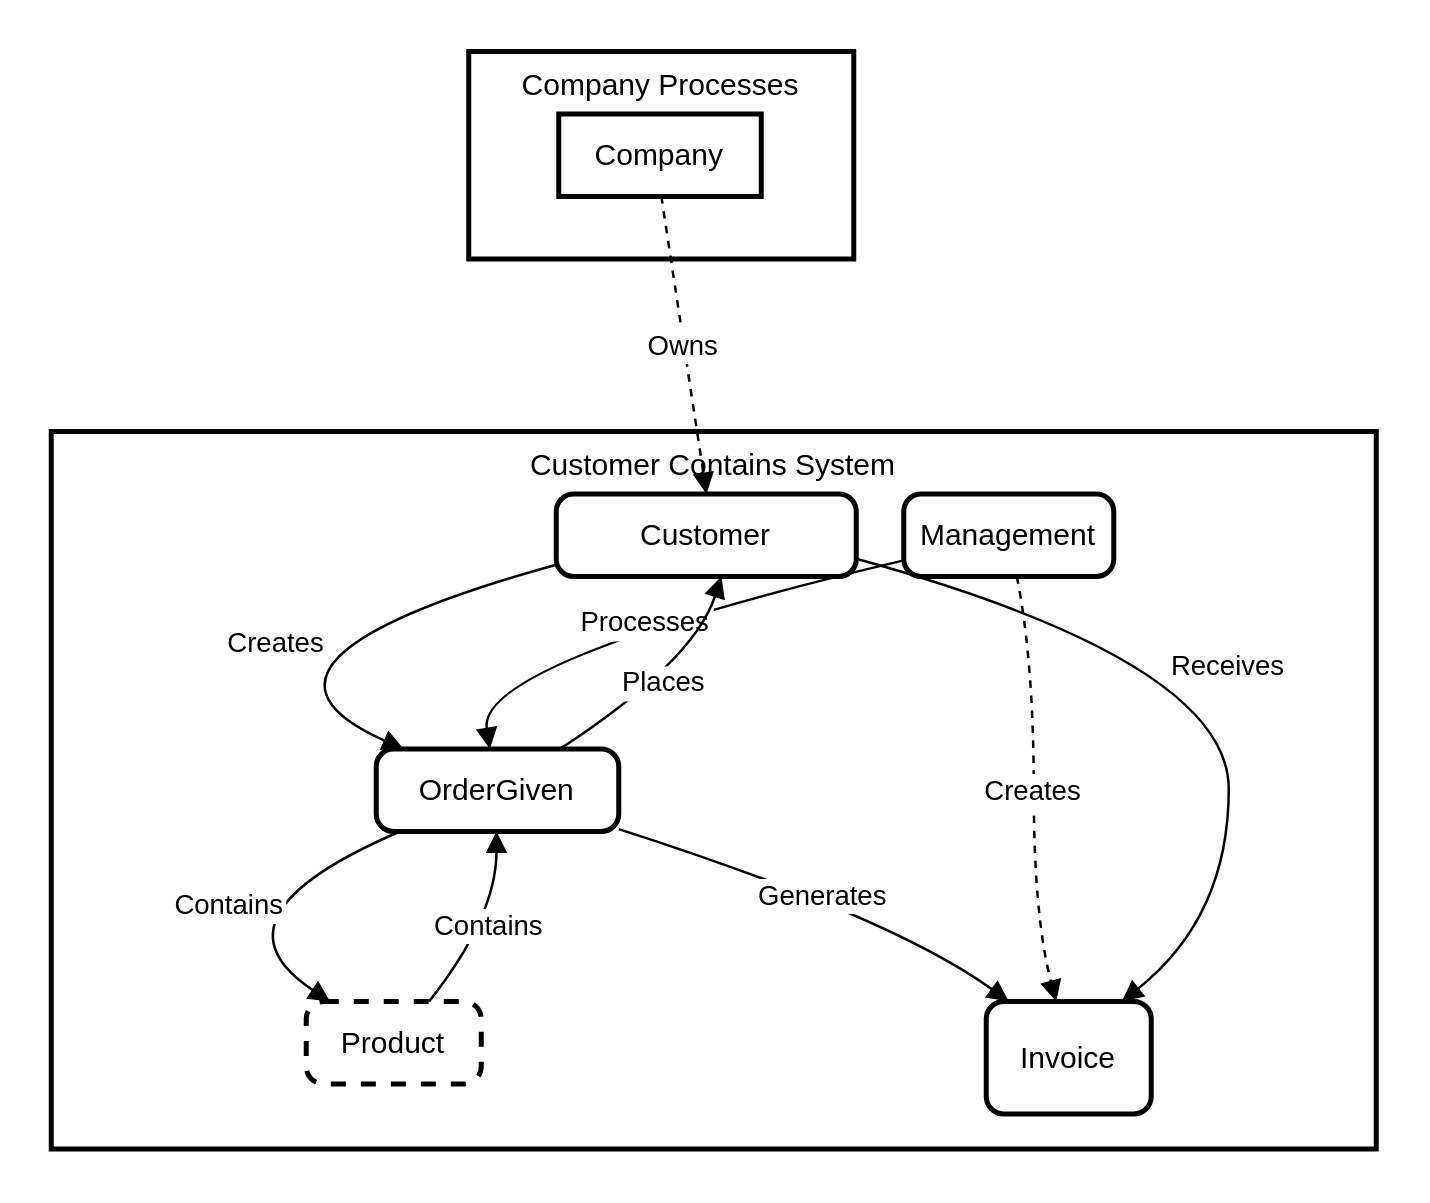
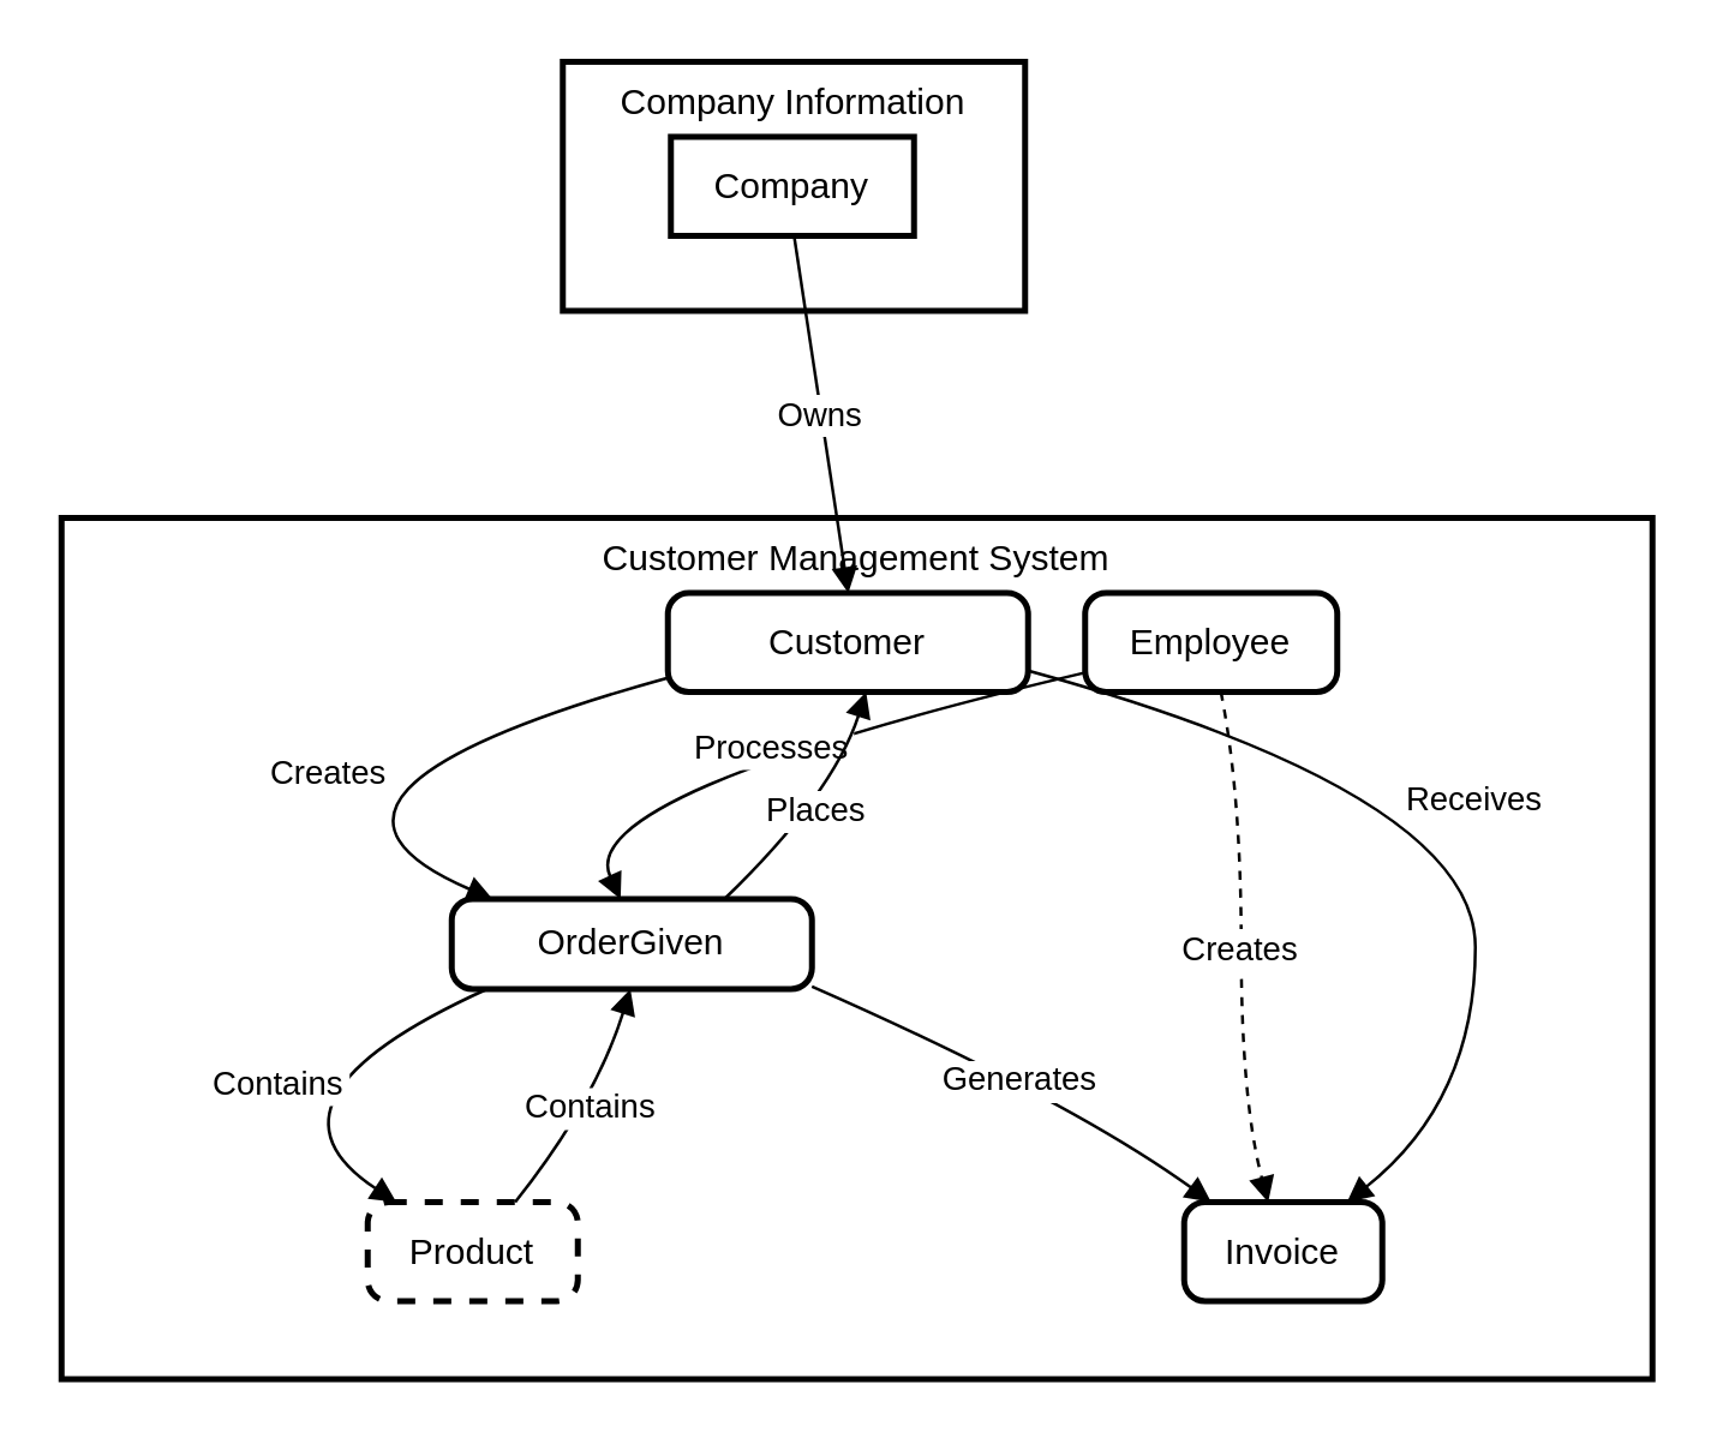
- <mxCell id="2" value="Company Processes" style="whiteSpace=wrap;strokeWidth=2;verticalAlign=top;" vertex="1" parent="1"><mxGeometry x="187" y="20" width="154" height="83" as="geometry" /></mxCell>
+ <mxCell id="2" value="Company Information" style="whiteSpace=wrap;strokeWidth=2;verticalAlign=top;" vertex="1" parent="1"><mxGeometry x="187" y="20" width="154" height="83" as="geometry" /></mxCell>
- <mxCell id="18" value="Owns" style="curved=1;startArrow=none;endArrow=block;exitX=0.507;exitY=1.012;entryX=0.501;entryY=-0.006;rounded=0;dashed=1;" edge="1" parent="1" source="3" target="6"><mxGeometry relative="1" as="geometry"><Array as="points" /></mxGeometry></mxCell>
+ <mxCell id="18" value="Owns" style="curved=1;startArrow=none;endArrow=block;exitX=0.507;exitY=1.012;entryX=0.501;entryY=-0.006;rounded=0;" edge="1" parent="1" source="3" target="6"><mxGeometry relative="1" as="geometry"><Array as="points" /></mxGeometry></mxCell>
- <mxCell id="4" value="Customer Contains System" style="whiteSpace=wrap;strokeWidth=2;verticalAlign=top;" vertex="1" parent="1"><mxGeometry x="20" y="172" width="530" height="287" as="geometry" /></mxCell>
+ <mxCell id="4" value="Customer Management System" style="whiteSpace=wrap;strokeWidth=2;verticalAlign=top;" vertex="1" parent="1"><mxGeometry x="20" y="172" width="530" height="287" as="geometry" /></mxCell>
- <mxCell id="9" value="Management" style="rounded=1;absoluteArcSize=1;arcSize=14;whiteSpace=wrap;strokeWidth=2;" vertex="1" parent="1"><mxGeometry x="361" y="197" width="84" height="33" as="geometry" /></mxCell>
+ <mxCell id="9" value="Employee" style="rounded=1;absoluteArcSize=1;arcSize=14;whiteSpace=wrap;strokeWidth=2;" vertex="1" parent="1"><mxGeometry x="361" y="197" width="84" height="33" as="geometry" /></mxCell>
- <mxCell id="5" value="OrderGiven" style="rounded=1;absoluteArcSize=1;arcSize=14;whiteSpace=wrap;strokeWidth=2;" vertex="1" parent="1"><mxGeometry x="150" y="299" width="97" height="33" as="geometry" /></mxCell>
+ <mxCell id="5" value="OrderGiven" style="rounded=1;absoluteArcSize=1;arcSize=14;whiteSpace=wrap;strokeWidth=2;" vertex="1" parent="1"><mxGeometry x="150" y="299" width="120" height="30" as="geometry" /></mxCell>
- <mxCell id="8" value="Invoice" style="rounded=1;absoluteArcSize=1;arcSize=14;whiteSpace=wrap;strokeWidth=2;" vertex="1" parent="1"><mxGeometry x="394" y="400" width="66" height="45" as="geometry" /></mxCell>
+ <mxCell id="8" value="Invoice" style="rounded=1;absoluteArcSize=1;arcSize=14;whiteSpace=wrap;strokeWidth=2;" vertex="1" parent="1"><mxGeometry x="394" y="400" width="66" height="33" as="geometry" /></mxCell>
